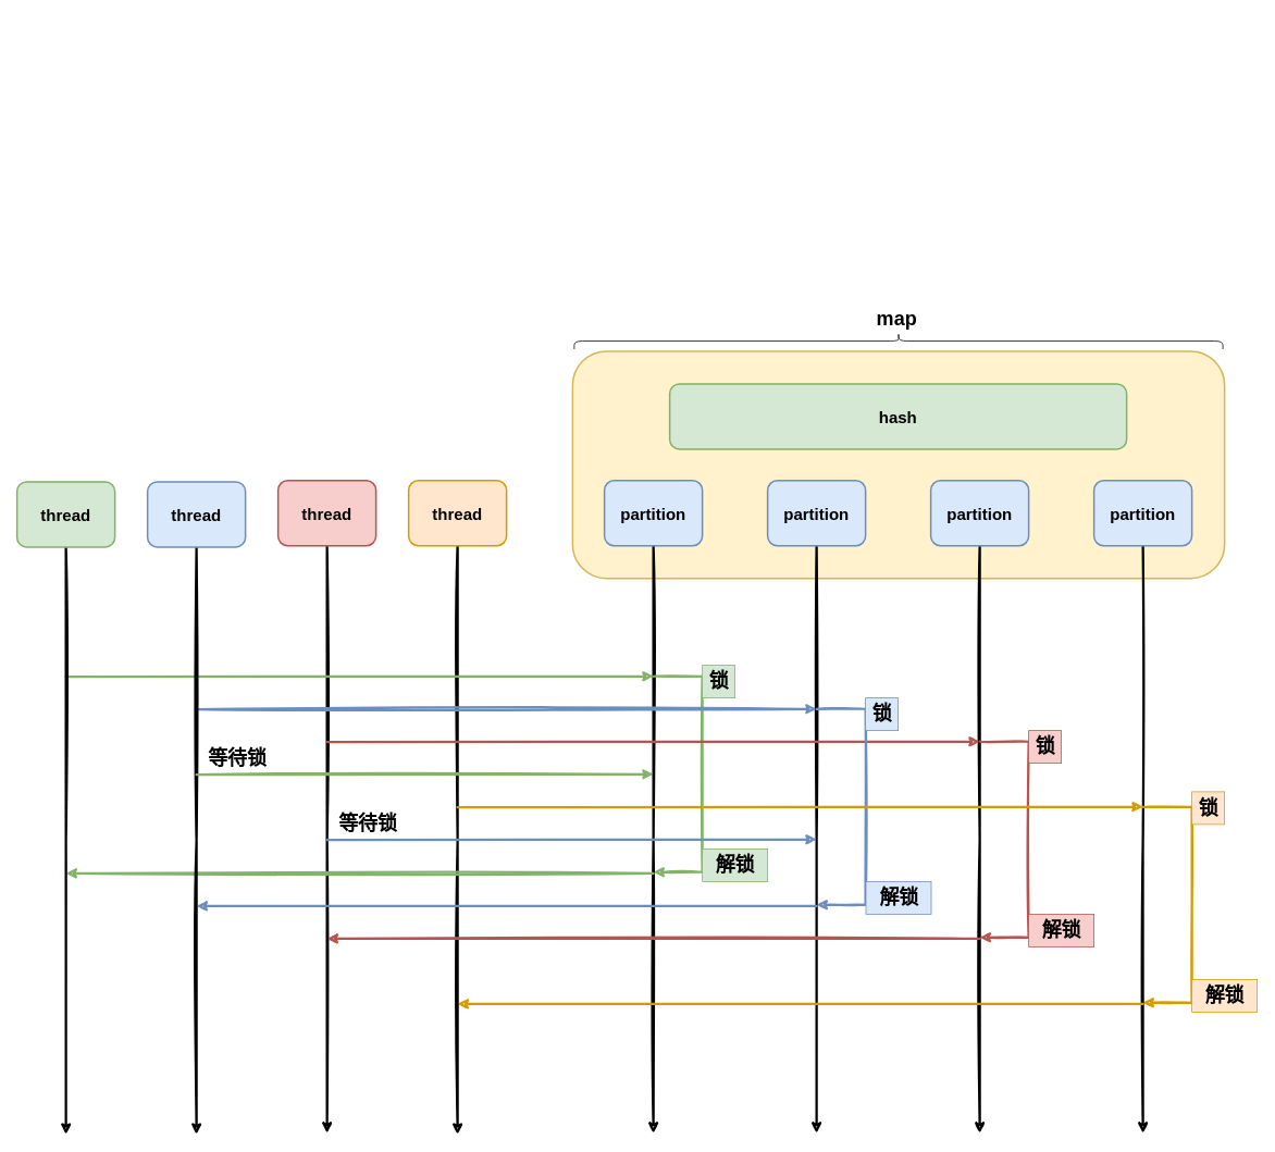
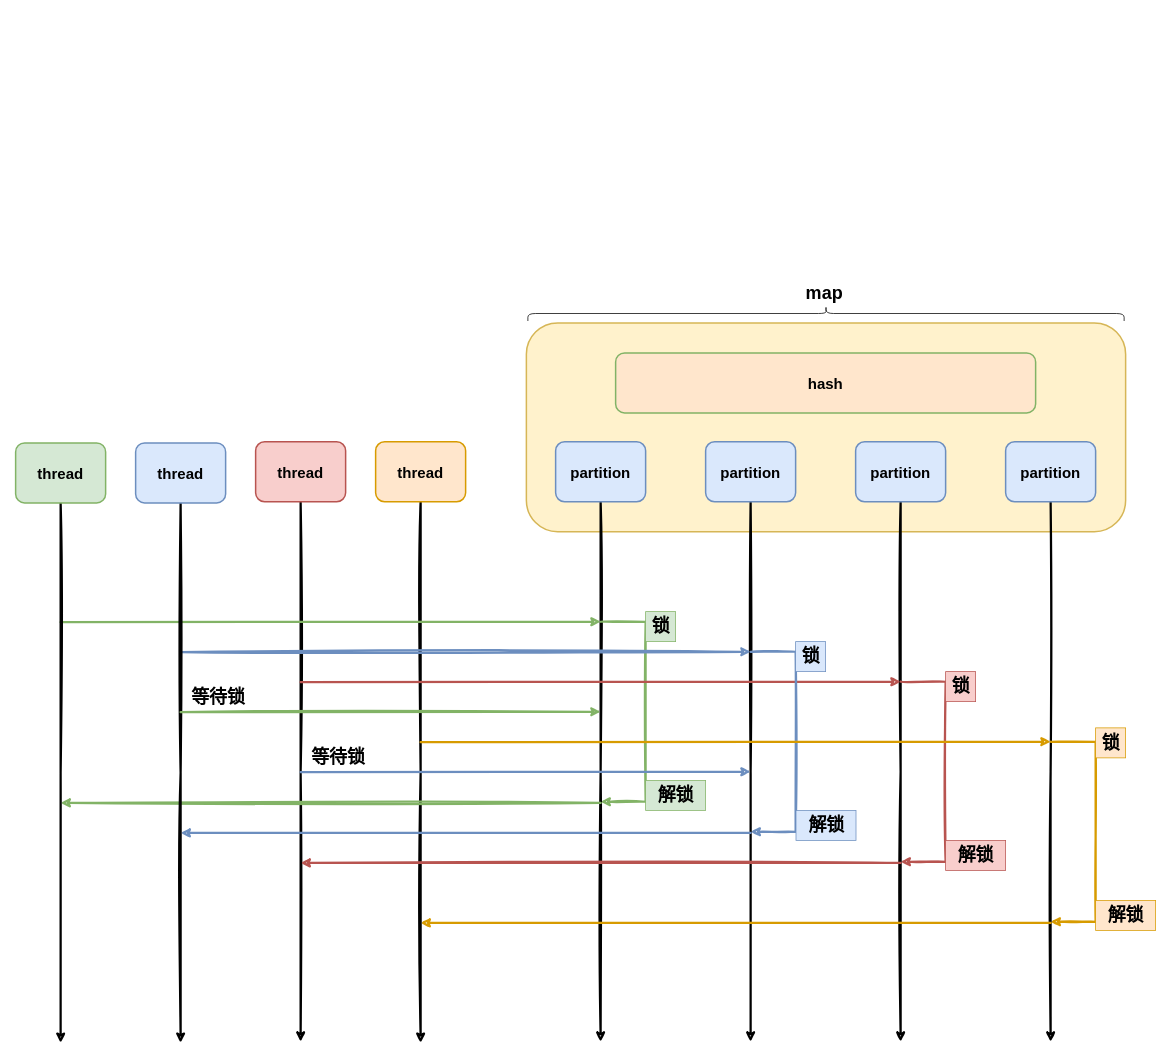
- <mxCell id="45" value="hash" style="rounded=1;whiteSpace=wrap;html=1;strokeWidth=2;fillWeight=4;hachureGap=8;hachureAngle=45;fillColor=#d5e8d4;sketch=0;fontSize=20;fontStyle=1;strokeColor=#82b366;" vertex="1" parent="1"><mxGeometry x="820" y="470" width="560" height="80" as="geometry" /></mxCell>
+ <mxCell id="45" value="hash" style="rounded=1;whiteSpace=wrap;html=1;strokeWidth=2;fillWeight=4;hachureGap=8;hachureAngle=45;fillColor=#ffe6cc;sketch=0;fontSize=20;fontStyle=1;strokeColor=#82b366;" vertex="1" parent="1"><mxGeometry x="820" y="470" width="560" height="80" as="geometry" /></mxCell>
